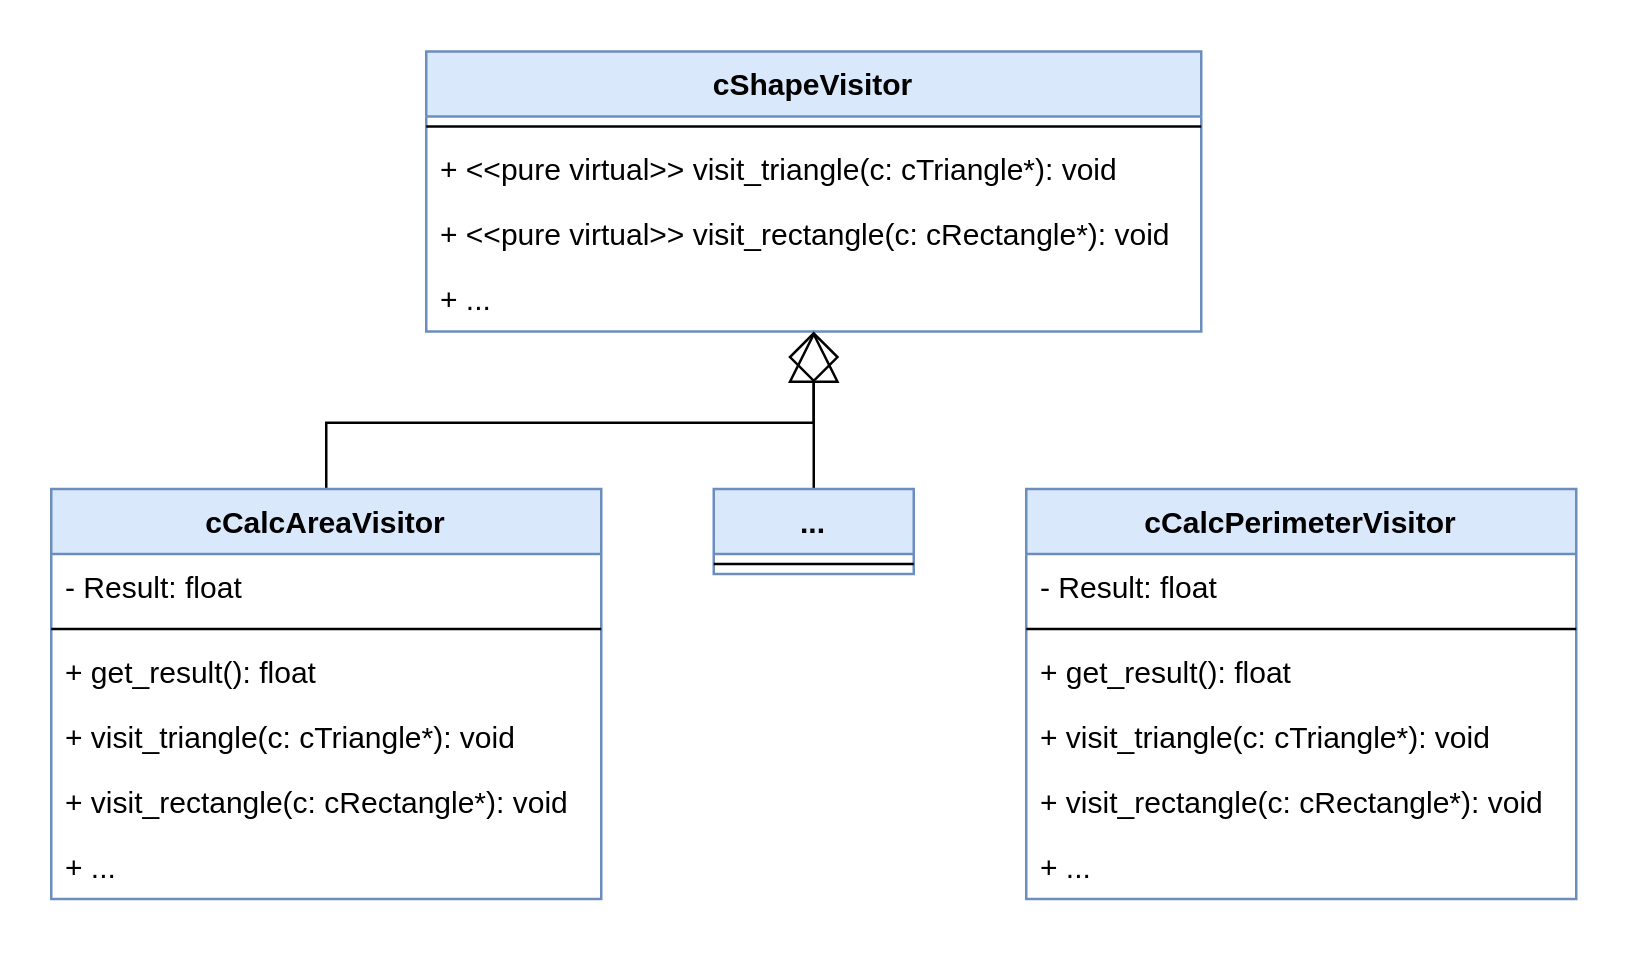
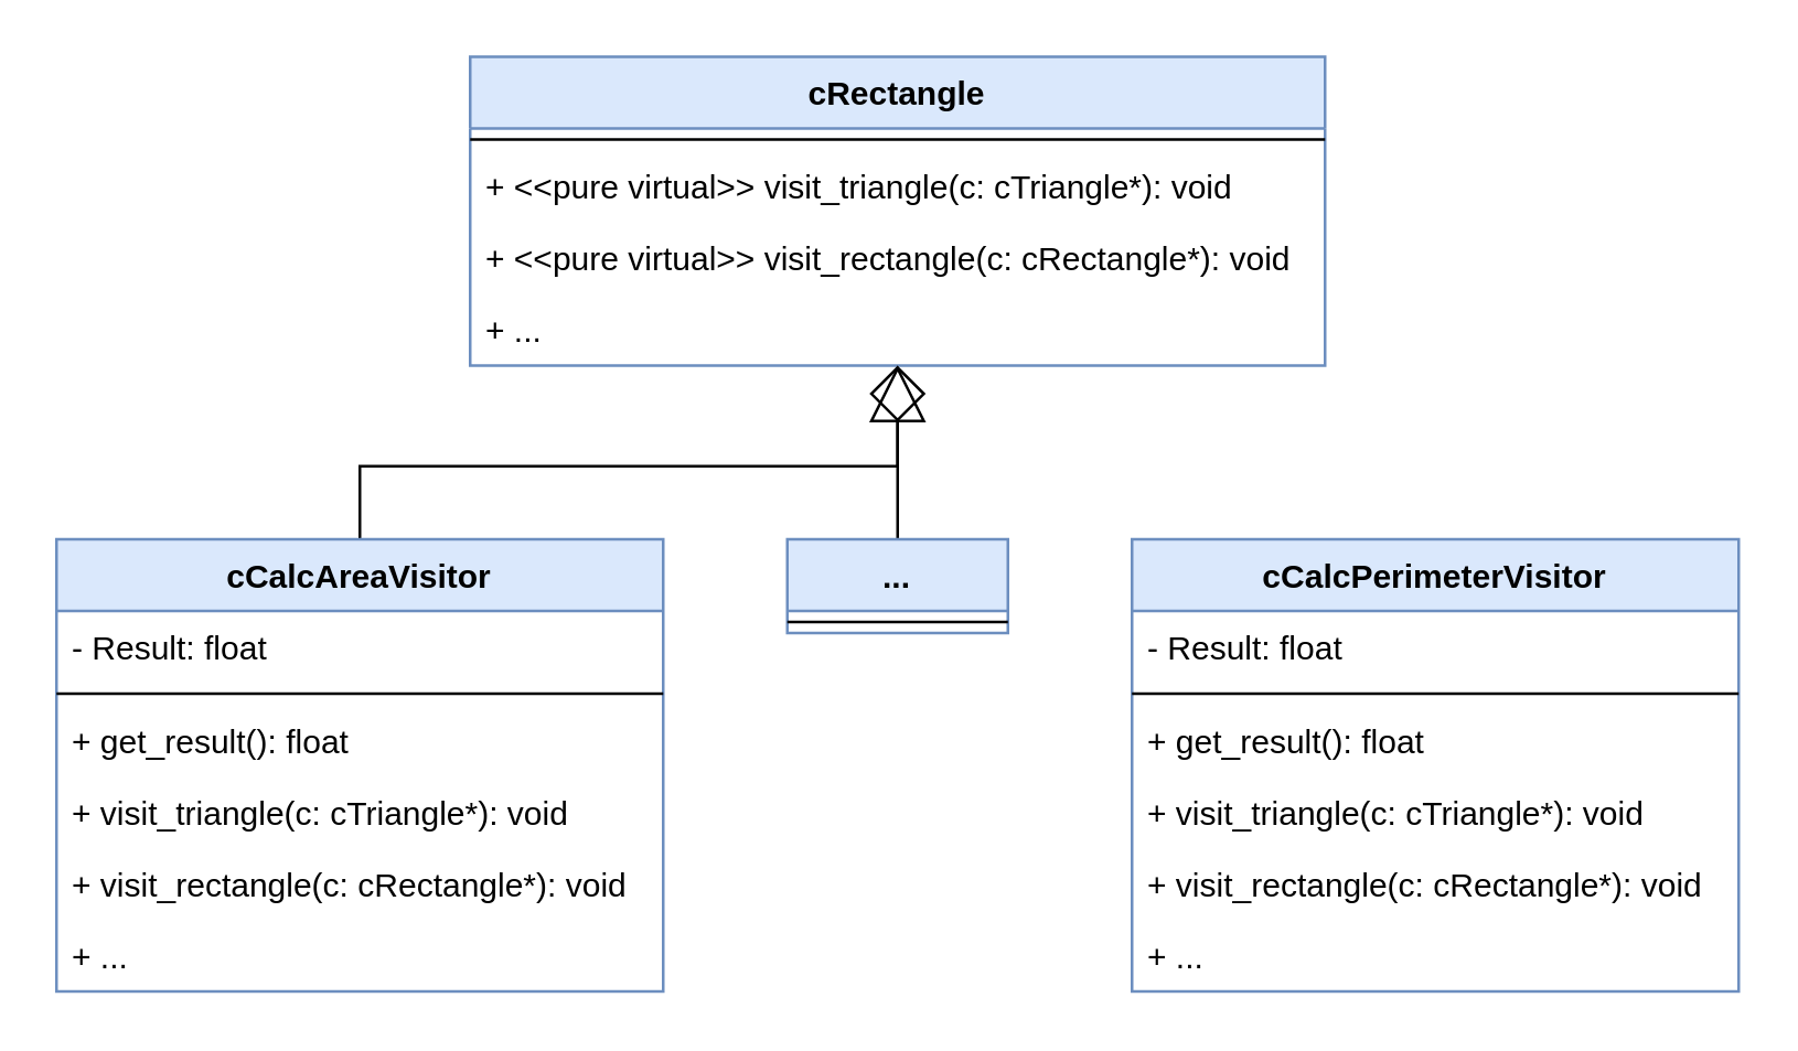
- <mxCell id="2" value="cShapeVisitor" style="swimlane;fontStyle=1;align=center;verticalAlign=top;childLayout=stackLayout;horizontal=1;startSize=26;horizontalStack=0;resizeParent=1;resizeParentMax=0;resizeLast=0;collapsible=1;marginBottom=0;fillColor=#dae8fc;strokeColor=#6c8ebf;" parent="1" vertex="1"><mxGeometry x="170" y="20" width="310" height="112" as="geometry" /></mxCell>
+ <mxCell id="2" value="cRectangle" style="swimlane;fontStyle=1;align=center;verticalAlign=top;childLayout=stackLayout;horizontal=1;startSize=26;horizontalStack=0;resizeParent=1;resizeParentMax=0;resizeLast=0;collapsible=1;marginBottom=0;fillColor=#dae8fc;strokeColor=#6c8ebf;" parent="1" vertex="1"><mxGeometry x="170" y="20" width="310" height="112" as="geometry" /></mxCell>
